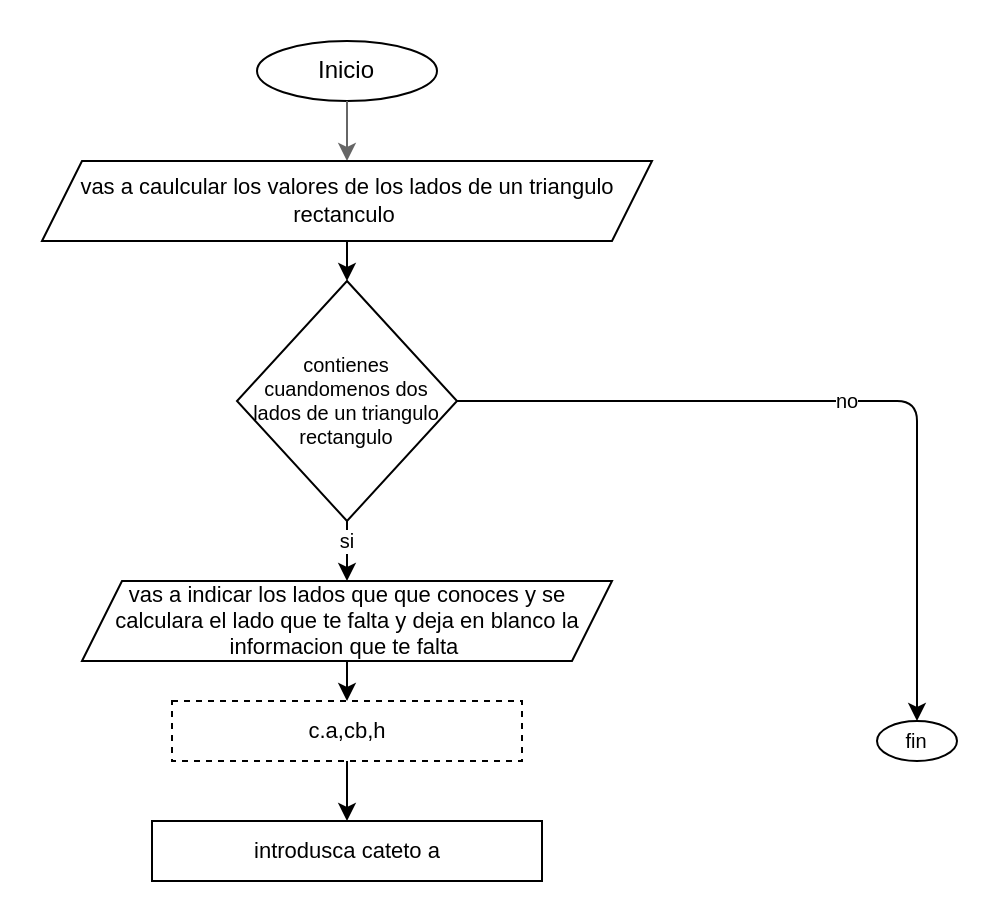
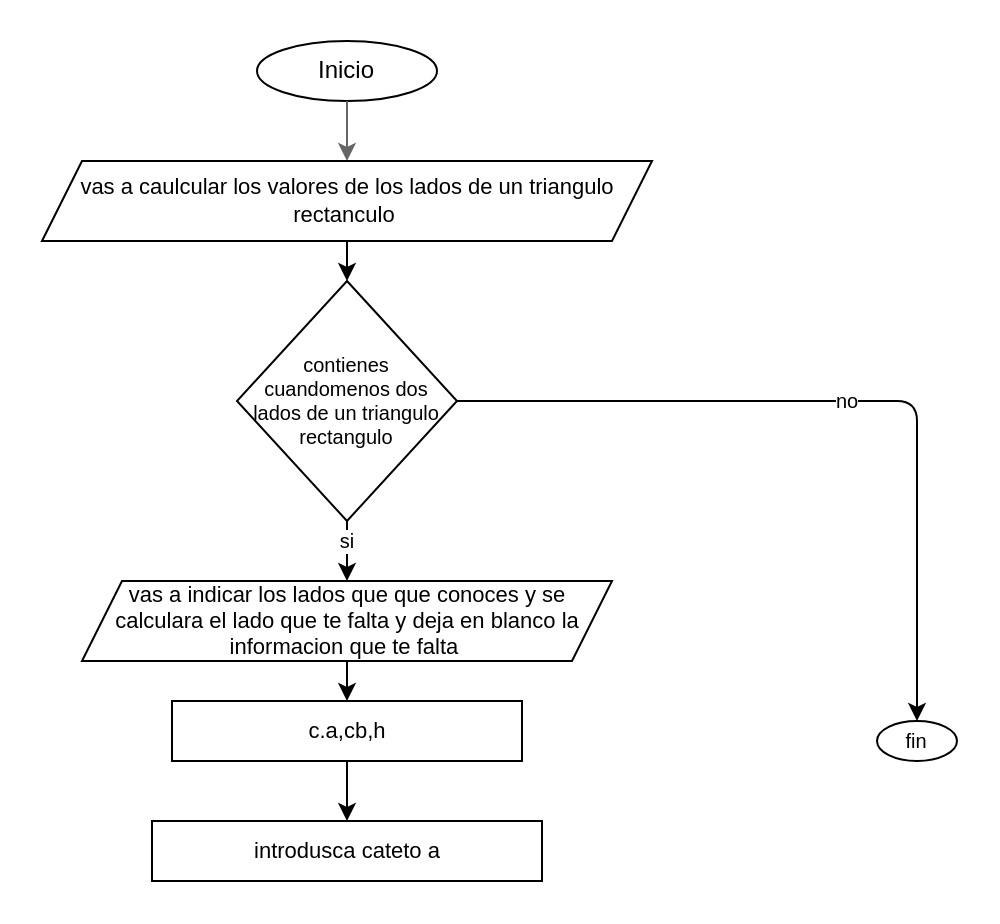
- <mxCell id="7" value="c.a,cb,h" style="rounded=0;whiteSpace=wrap;html=1;fontSize=11;dashed=1;" vertex="1" parent="1"><mxGeometry x="85.5" y="350" width="175" height="30" as="geometry" /></mxCell>
+ <mxCell id="7" value="c.a,cb,h" style="rounded=0;whiteSpace=wrap;html=1;fontSize=11;" vertex="1" parent="1"><mxGeometry x="85.5" y="350" width="175" height="30" as="geometry" /></mxCell>
